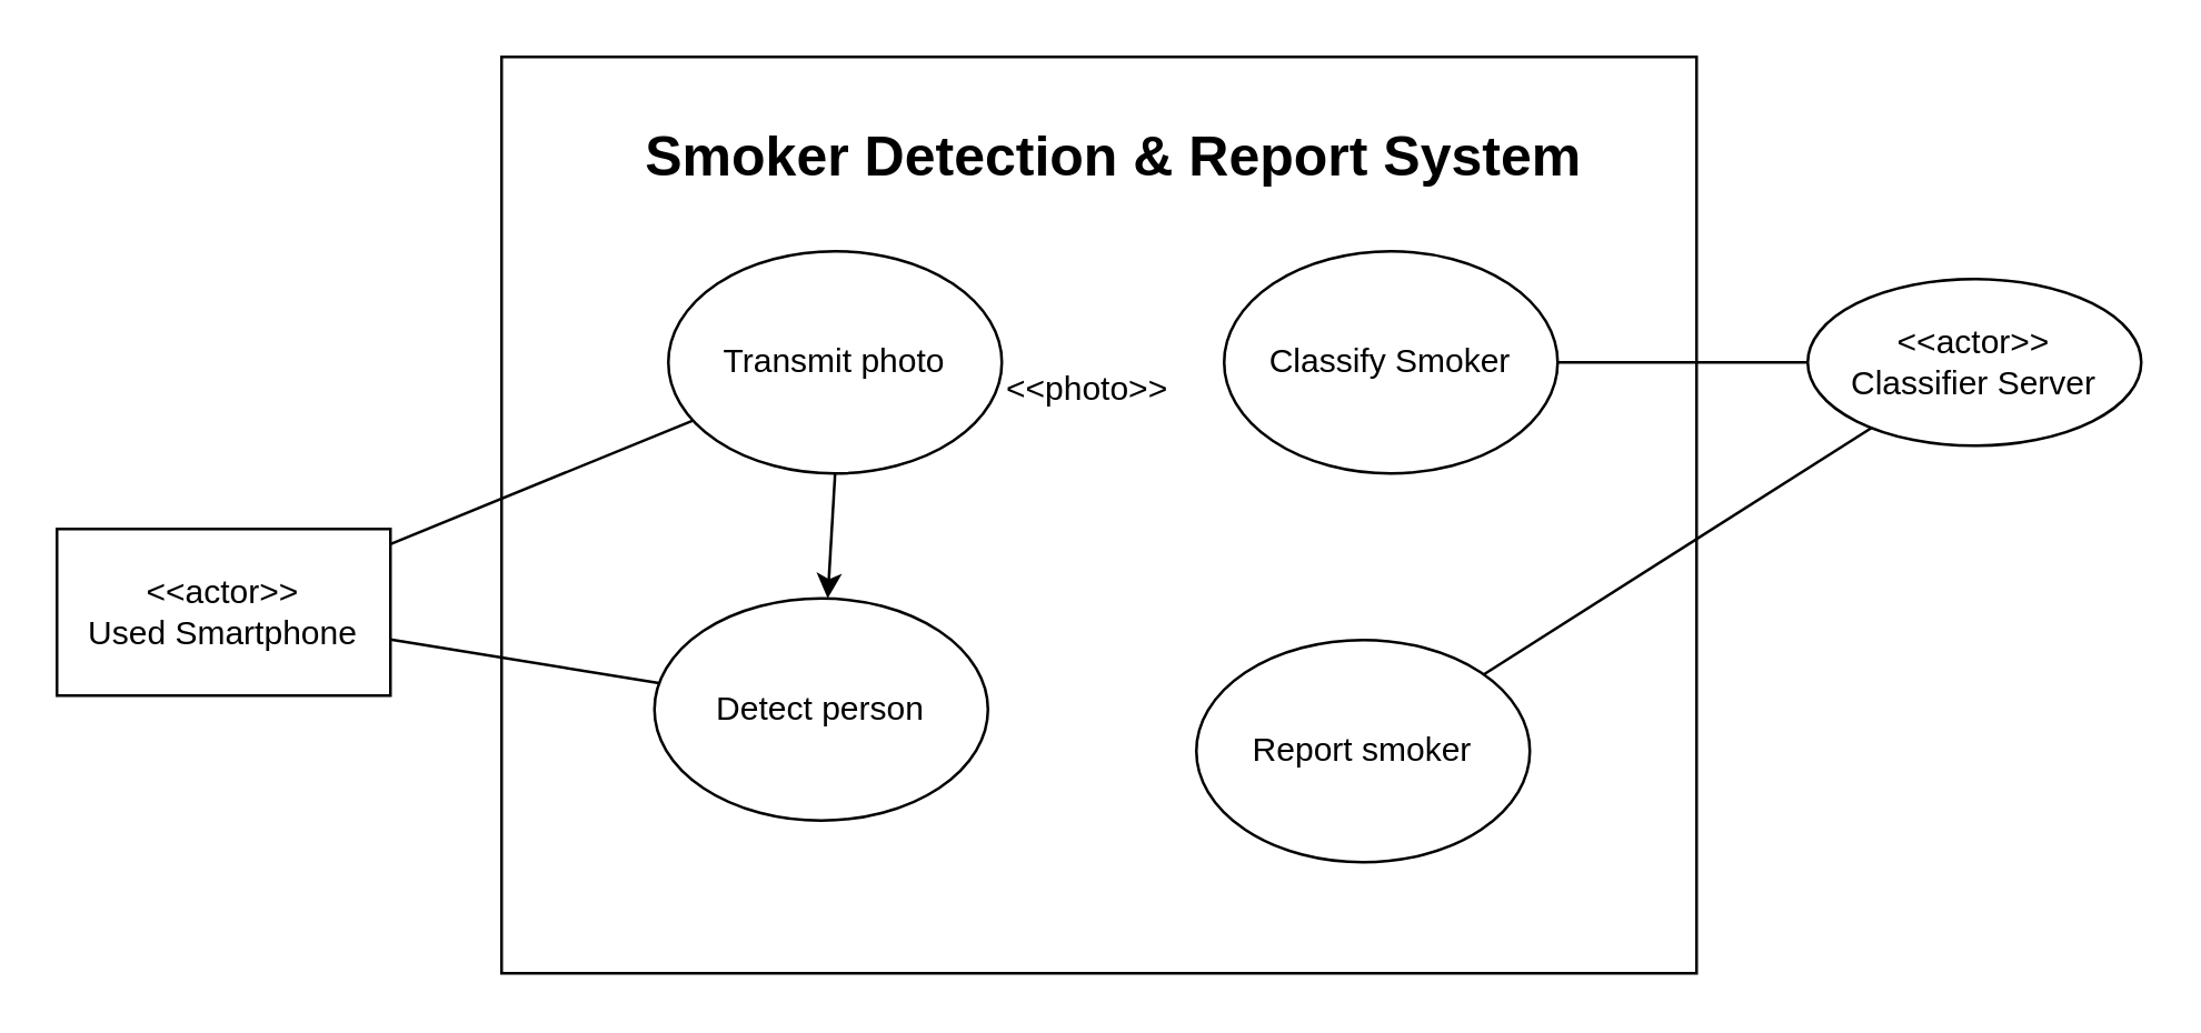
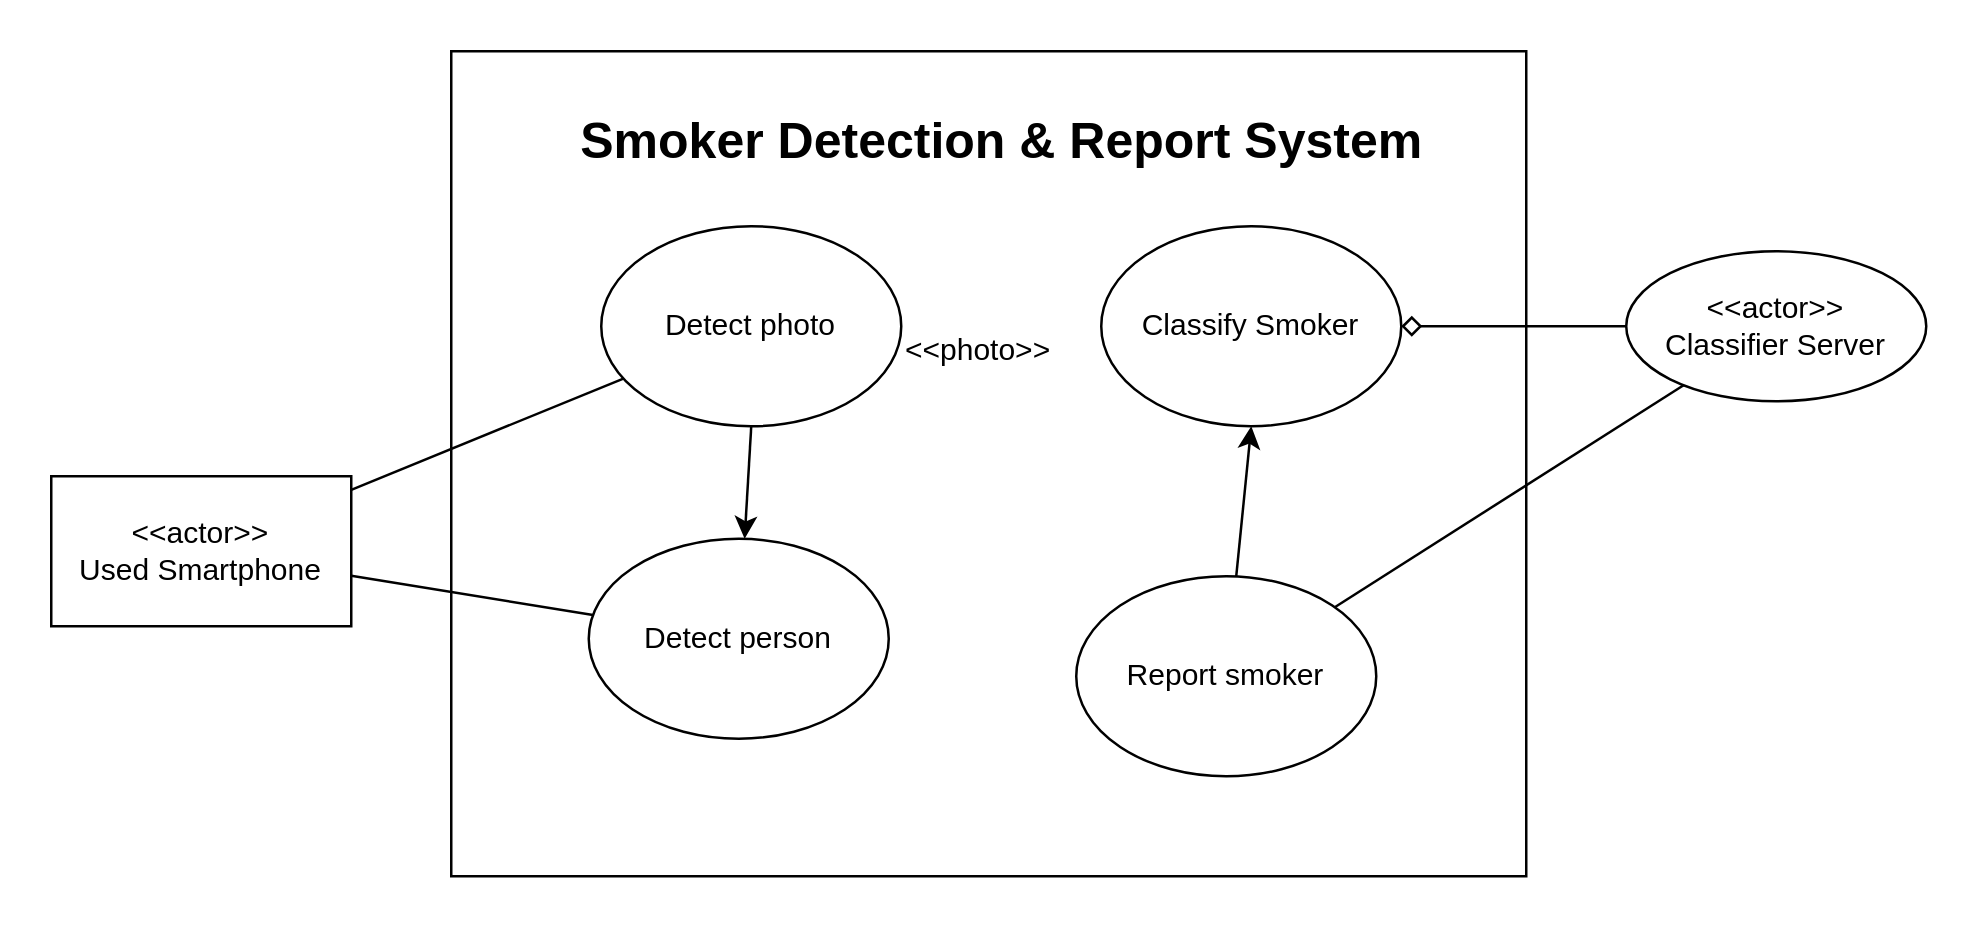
- <mxCell id="11" value="Transmit photo" style="ellipse;whiteSpace=wrap;html=1;" parent="1" vertex="1"><mxGeometry x="240" y="90" width="120" height="80" as="geometry" /></mxCell>
+ <mxCell id="11" value="Detect photo" style="ellipse;whiteSpace=wrap;html=1;" parent="1" vertex="1"><mxGeometry x="240" y="90" width="120" height="80" as="geometry" /></mxCell>
- <mxCell id="6" style="edgeStyle=orthogonalEdgeStyle;rounded=0;orthogonalLoop=1;jettySize=auto;html=1;exitX=0;exitY=0.5;exitDx=0;exitDy=0;endArrow=none;endFill=0;" edge="1" parent="1" source="7" target="15"><mxGeometry relative="1" as="geometry" /></mxCell>
+ <mxCell id="6" style="edgeStyle=orthogonalEdgeStyle;rounded=0;orthogonalLoop=1;jettySize=auto;html=1;exitX=0;exitY=0.5;exitDx=0;exitDy=0;endArrow=diamond;endFill=0;" edge="1" parent="1" source="7" target="15"><mxGeometry relative="1" as="geometry" /></mxCell>
+ <mxCell id="14" style="rounded=0;orthogonalLoop=1;jettySize=auto;html=1;exitX=0.5;exitY=1;exitDx=0;exitDy=0;endArrow=none;endFill=0;startArrow=classic;startFill=1;" edge="1" parent="1" source="15" target="4"><mxGeometry relative="1" as="geometry" /></mxCell>
